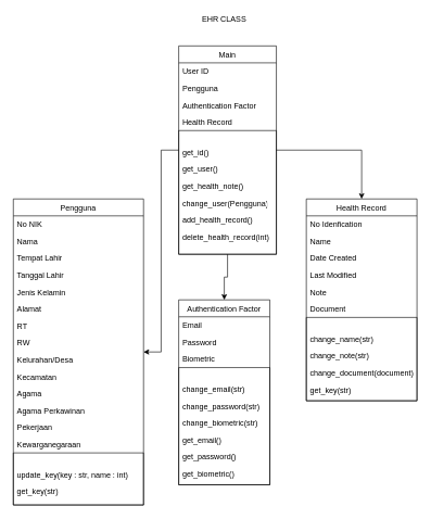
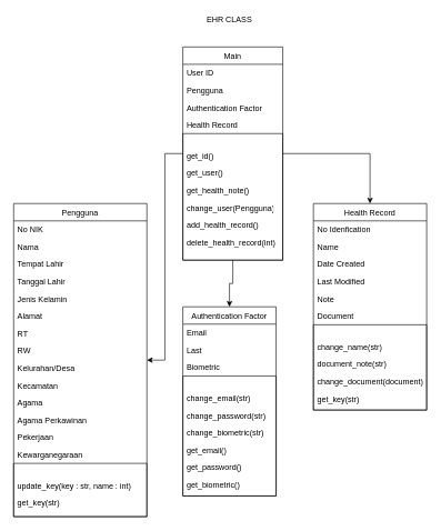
- <mxCell id="23" value="Password" style="text;strokeColor=none;fillColor=none;align=left;verticalAlign=top;spacingLeft=4;spacingRight=4;overflow=hidden;rotatable=0;points=[[0,0.5],[1,0.5]];portConstraint=eastwest;" parent="21" vertex="1"><mxGeometry y="52" width="140" height="26" as="geometry" /></mxCell>
+ <mxCell id="23" value="Last" style="text;strokeColor=none;fillColor=none;align=left;verticalAlign=top;spacingLeft=4;spacingRight=4;overflow=hidden;rotatable=0;points=[[0,0.5],[1,0.5]];portConstraint=eastwest;" parent="21" vertex="1"><mxGeometry y="52" width="140" height="26" as="geometry" /></mxCell>
- <mxCell id="41" value="change_note(str)" style="text;strokeColor=none;fillColor=none;align=left;verticalAlign=top;spacingLeft=4;spacingRight=4;overflow=hidden;rotatable=0;points=[[0,0.5],[1,0.5]];portConstraint=eastwest;" parent="39" vertex="1"><mxGeometry y="46" width="140" height="26" as="geometry" /></mxCell>
+ <mxCell id="41" value="document_note(str)" style="text;strokeColor=none;fillColor=none;align=left;verticalAlign=top;spacingLeft=4;spacingRight=4;overflow=hidden;rotatable=0;points=[[0,0.5],[1,0.5]];portConstraint=eastwest;" parent="39" vertex="1"><mxGeometry y="46" width="140" height="26" as="geometry" /></mxCell>
